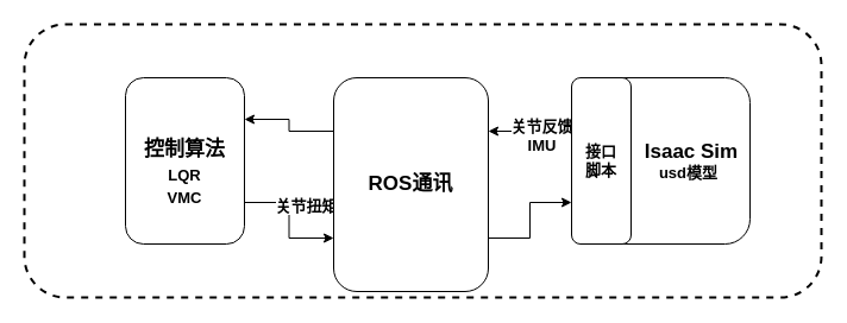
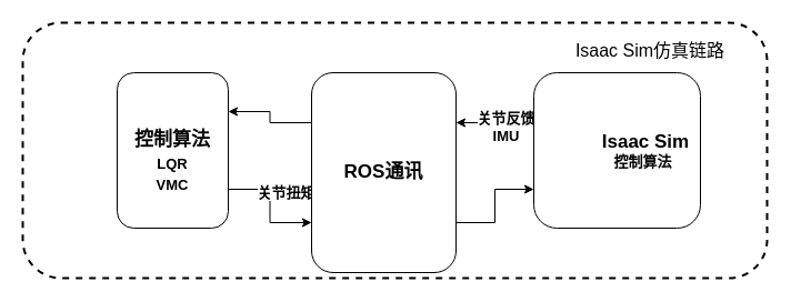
+ <mxCell id="9" value="Isaac Sim仿真链路" style="text;html=1;strokeColor=none;fillColor=none;align=center;verticalAlign=middle;whiteSpace=wrap;rounded=0;fontSize=16;fontStyle=0" vertex="1" parent="1"><mxGeometry x="510" y="30" width="150" height="30" as="geometry" /></mxCell>
- <mxCell id="13" value="&lt;div&gt;&lt;font style=&quot;font-size: 13px;&quot;&gt;&lt;b&gt;接口&lt;/b&gt;&lt;/font&gt;&lt;/div&gt;&lt;div&gt;&lt;font style=&quot;font-size: 13px;&quot;&gt;&lt;b&gt;脚本&lt;/b&gt;&lt;/font&gt;&lt;/div&gt;" style="rounded=1;whiteSpace=wrap;html=1;" vertex="1" parent="1"><mxGeometry x="480" y="65" width="50" height="140" as="geometry" /></mxCell>
- <mxCell id="12" value="&lt;div&gt;&amp;nbsp;&amp;nbsp;&amp;nbsp;&amp;nbsp;&amp;nbsp;&amp;nbsp;&amp;nbsp;&amp;nbsp;&amp;nbsp;&amp;nbsp; Isaac Sim&lt;/div&gt;&lt;div style=&quot;font-size: 13px;&quot;&gt;&amp;nbsp;&amp;nbsp;&amp;nbsp;&amp;nbsp;&amp;nbsp;&amp;nbsp;&amp;nbsp;&amp;nbsp;&amp;nbsp;&amp;nbsp;&amp;nbsp;&amp;nbsp; usd模型&lt;br&gt;&lt;/div&gt;" style="rounded=1;whiteSpace=wrap;html=1;fontSize=17;fontStyle=1" vertex="1" parent="1"><mxGeometry x="480" y="65" width="150" height="140" as="geometry" /></mxCell>
+ <mxCell id="12" value="&lt;div&gt;&amp;nbsp;&amp;nbsp;&amp;nbsp;&amp;nbsp;&amp;nbsp;&amp;nbsp;&amp;nbsp;&amp;nbsp;&amp;nbsp;&amp;nbsp; Isaac Sim&lt;/div&gt;&lt;div style=&quot;font-size: 13px;&quot;&gt;&amp;nbsp;&amp;nbsp;&amp;nbsp;&amp;nbsp;&amp;nbsp;&amp;nbsp;&amp;nbsp;&amp;nbsp;&amp;nbsp;&amp;nbsp;&amp;nbsp;&amp;nbsp; 控制算法&lt;br&gt;&lt;/div&gt;" style="rounded=1;whiteSpace=wrap;html=1;fontSize=17;fontStyle=1" vertex="1" parent="1"><mxGeometry x="480" y="65" width="150" height="140" as="geometry" /></mxCell>
